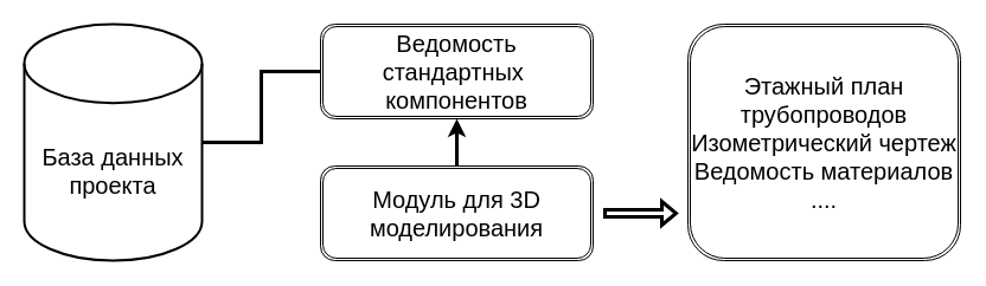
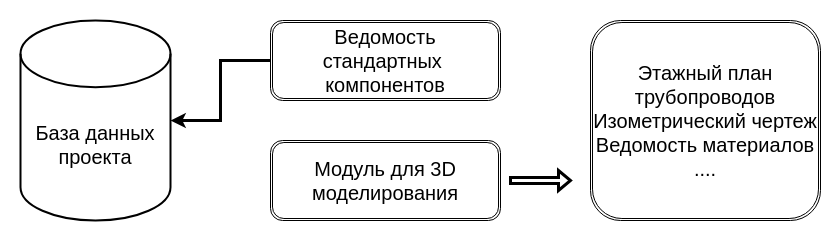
- <mxCell id="6" value="" style="edgeStyle=elbowEdgeStyle;elbow=horizontal;endArrow=none;html=1;rounded=0;fontSize=20;entryX=1;entryY=0.5;entryDx=0;entryDy=0;entryPerimeter=0;exitX=0;exitY=0.5;exitDx=0;exitDy=0;strokeWidth=3;" parent="1" source="3" target="2" edge="1"><mxGeometry width="50" height="50" relative="1" as="geometry"><mxPoint x="280" y="190" as="sourcePoint" /><mxPoint x="180" y="130" as="targetPoint" /></mxGeometry></mxCell>
+ <mxCell id="6" value="" style="edgeStyle=elbowEdgeStyle;elbow=horizontal;endArrow=classic;html=1;rounded=0;fontSize=20;entryX=1;entryY=0.5;entryDx=0;entryDy=0;entryPerimeter=0;exitX=0;exitY=0.5;exitDx=0;exitDy=0;strokeWidth=3;" parent="1" source="3" target="2" edge="1"><mxGeometry width="50" height="50" relative="1" as="geometry"><mxPoint x="280" y="190" as="sourcePoint" /><mxPoint x="180" y="130" as="targetPoint" /></mxGeometry></mxCell>
- <mxCell id="5" value="Этажный план трубопроводов&lt;br&gt;Изометрический чертеж&lt;br&gt;Ведомость материалов&lt;br&gt;...." style="shape=ext;double=1;rounded=1;whiteSpace=wrap;html=1;fontSize=20;" parent="1" vertex="1"><mxGeometry x="580" y="20" width="230" height="200" as="geometry" /></mxCell>
+ <mxCell id="5" value="Этажный план трубопроводов&lt;br&gt;Изометрический чертеж&lt;br&gt;Ведомость материалов&lt;br&gt;...." style="shape=ext;double=1;rounded=1;whiteSpace=wrap;html=1;fontSize=20;" parent="1" vertex="1"><mxGeometry x="590" y="20" width="230" height="200" as="geometry" /></mxCell>
- <mxCell id="7" value="" style="edgeStyle=elbowEdgeStyle;elbow=vertical;endArrow=classic;html=1;rounded=0;fontSize=20;entryX=0.5;entryY=1;entryDx=0;entryDy=0;exitX=0.5;exitY=0;exitDx=0;exitDy=0;strokeWidth=3;" parent="1" source="4" target="3" edge="1"><mxGeometry width="50" height="50" relative="1" as="geometry"><mxPoint x="370" y="180" as="sourcePoint" /><mxPoint x="420" y="130" as="targetPoint" /></mxGeometry></mxCell>
